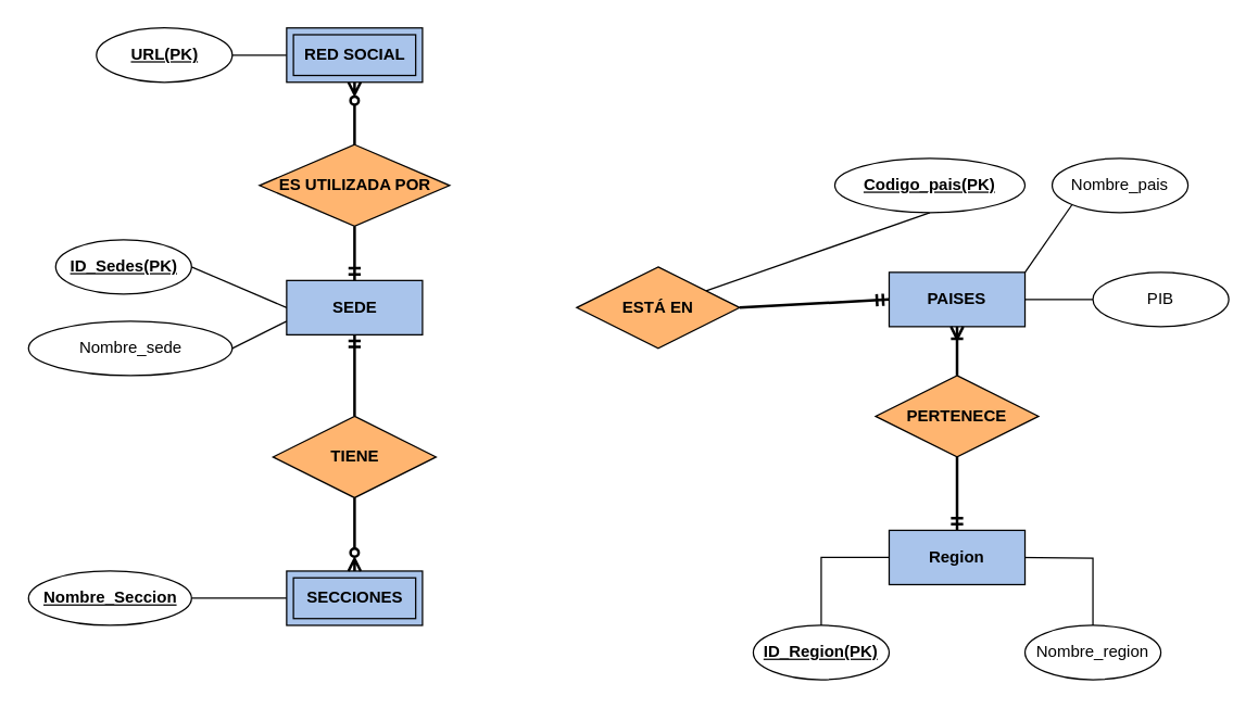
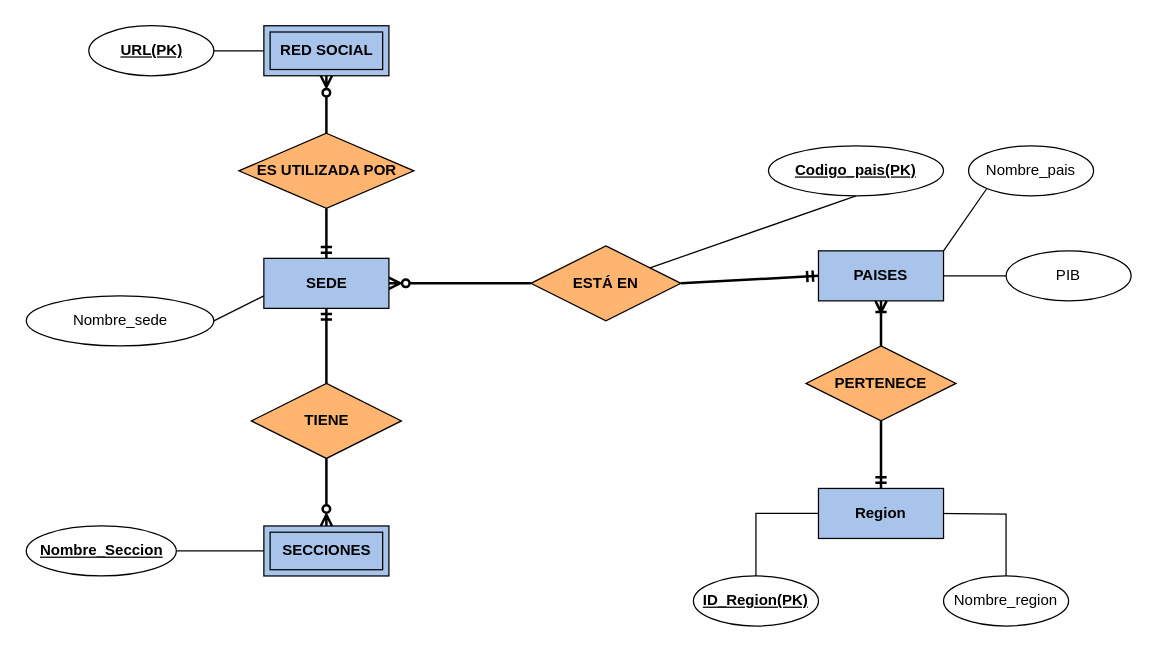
- <mxCell id="15" value="ID_Sedes(PK)" style="ellipse;whiteSpace=wrap;html=1;align=center;fontStyle=5" parent="1" vertex="1"><mxGeometry x="40.5" y="176" width="100" height="40" as="geometry" /></mxCell>
- <mxCell id="14" style="rounded=0;orthogonalLoop=1;jettySize=auto;html=1;exitX=1;exitY=0.5;exitDx=0;exitDy=0;entryX=0;entryY=0.5;entryDx=0;entryDy=0;endArrow=none;endFill=0;" parent="1" source="15" target="7" edge="1"><mxGeometry relative="1" as="geometry" /></mxCell>
+ <mxCell id="6" style="rounded=0;orthogonalLoop=1;jettySize=auto;html=1;exitX=1;exitY=0.5;exitDx=0;exitDy=0;entryX=0;entryY=0.5;entryDx=0;entryDy=0;endArrow=none;endFill=0;startArrow=ERzeroToMany;startFill=0;strokeWidth=2;" parent="1" source="7" target="26" edge="1"><mxGeometry relative="1" as="geometry" /></mxCell>
